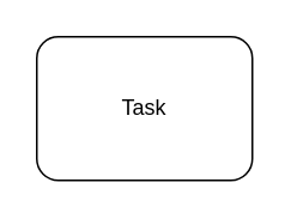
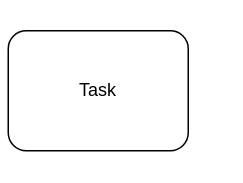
- <mxCell id="2" value="Task" style="shape=ext;rounded=1;html=1;whiteSpace=wrap;" parent="1" vertex="1"><mxGeometry x="20" y="20" width="120" height="80" as="geometry" /></mxCell>
+ <mxCell id="2" value="Task" style="shape=ext;rounded=1;html=1;whiteSpace=wrap;" parent="1" vertex="1"><mxGeometry x="5" y="20" width="120" height="80" as="geometry" /></mxCell>
